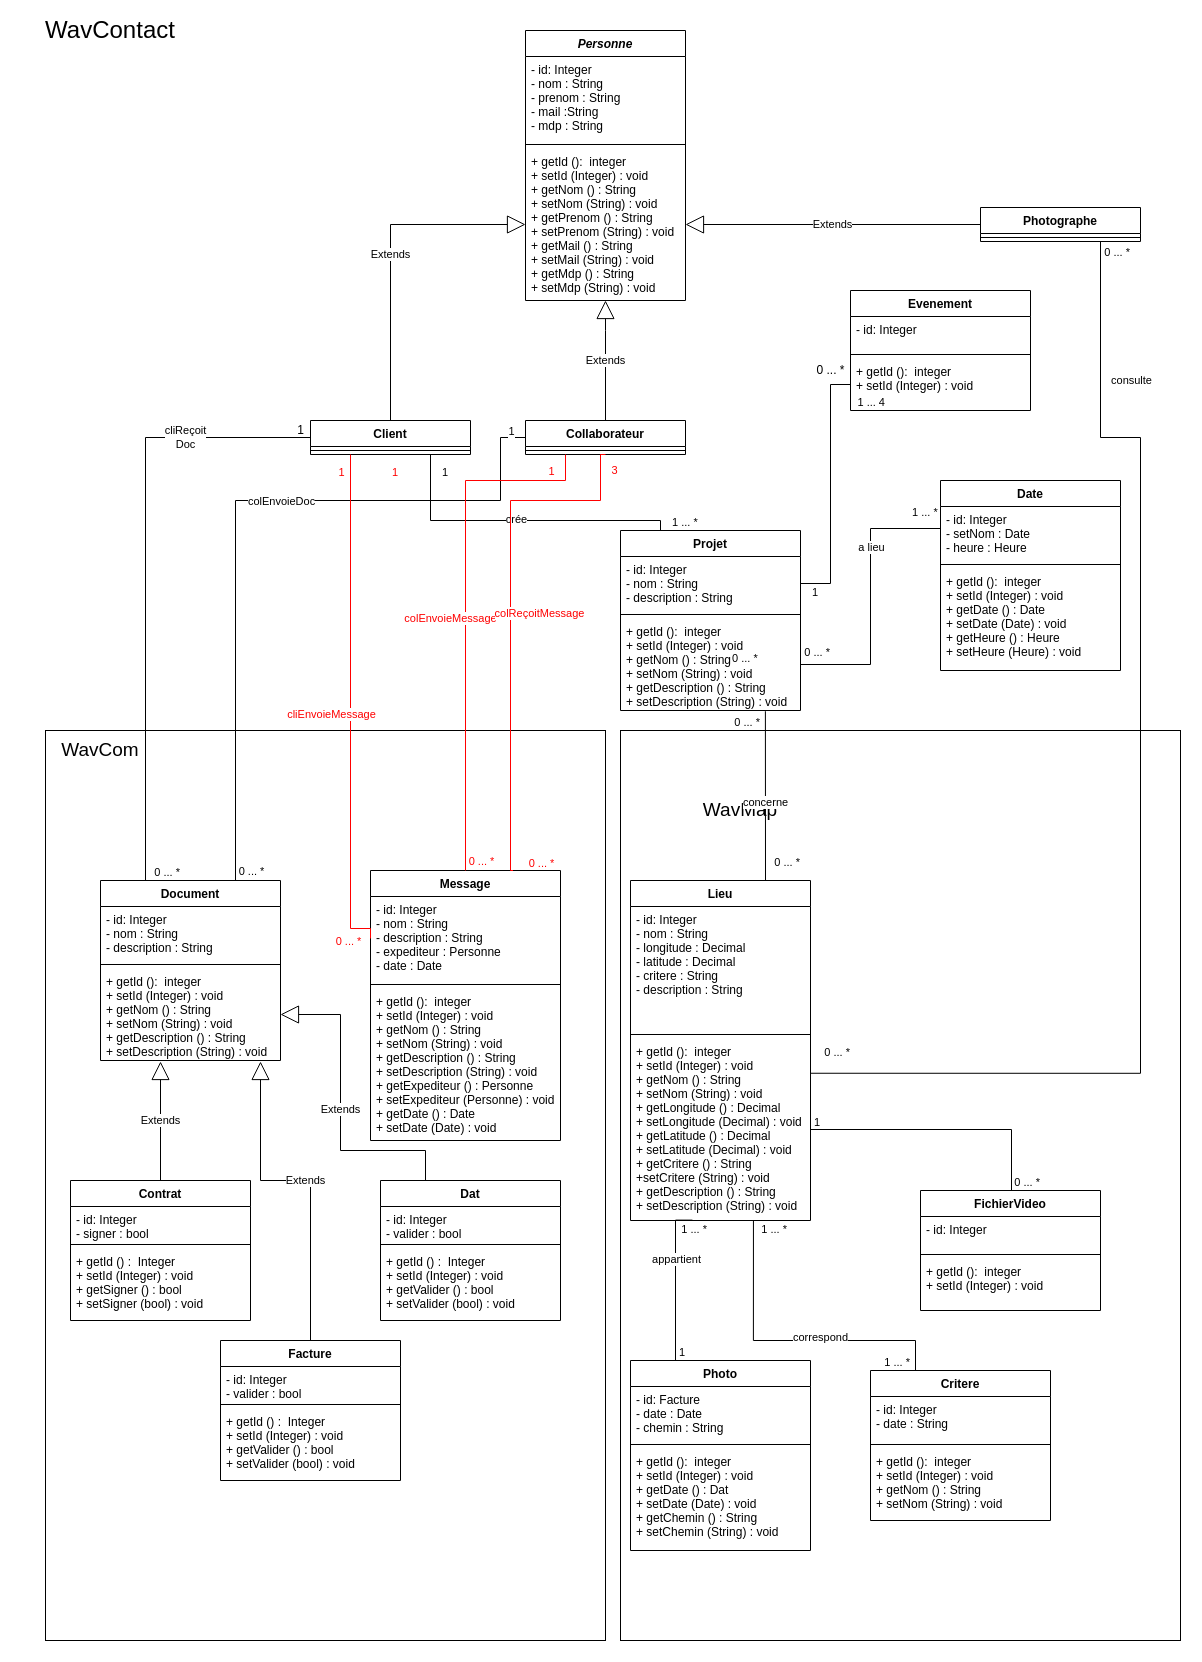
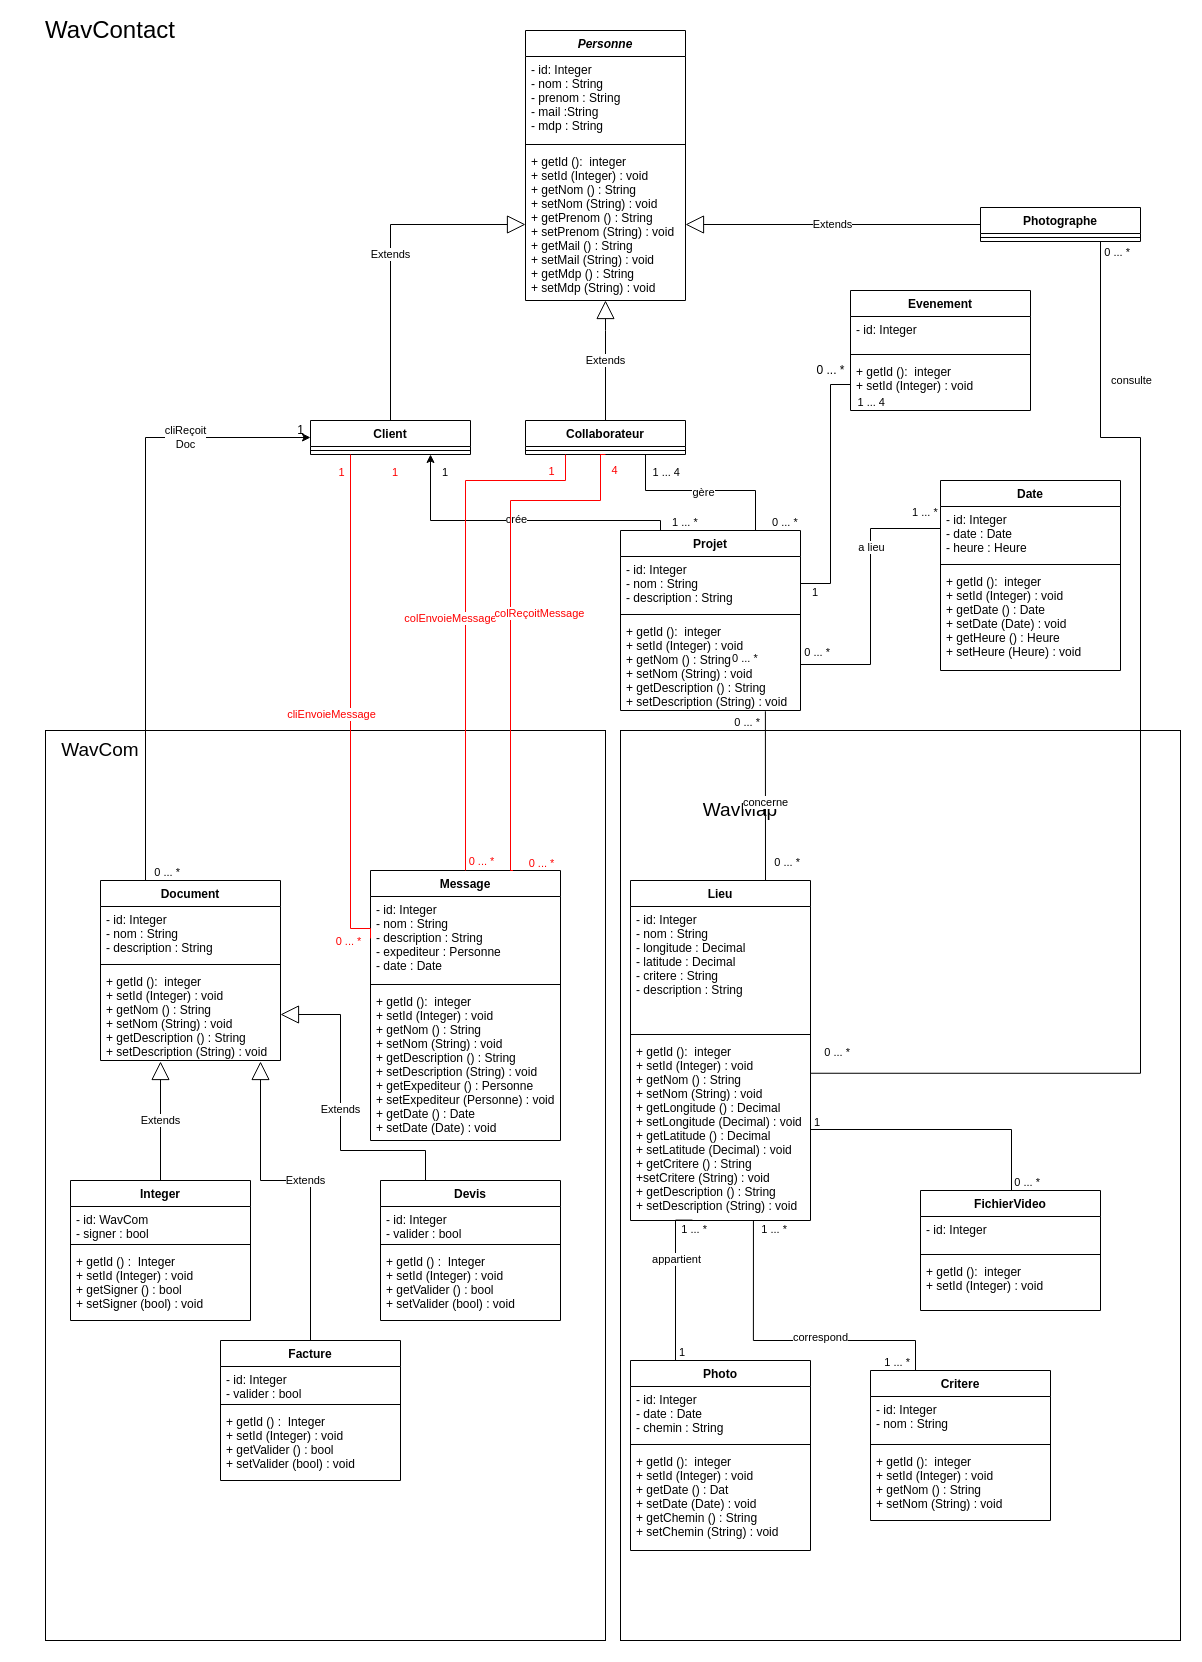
- <mxCell id="53" value="" style="endArrow=none;html=1;edgeStyle=orthogonalEdgeStyle;rounded=0;fontColor=#000000;entryX=0;entryY=0.5;entryDx=0;entryDy=0;exitX=0.25;exitY=0;exitDx=0;exitDy=0;" parent="1" source="45" target="10" edge="1"><mxGeometry relative="1" as="geometry"><mxPoint x="850" y="620" as="sourcePoint" /><mxPoint x="440" y="514" as="targetPoint" /><Array as="points"><mxPoint x="145" y="437" /></Array></mxGeometry></mxCell>
+ <mxCell id="53" value="" style="endArrow=classic;html=1;edgeStyle=orthogonalEdgeStyle;rounded=0;fontColor=#000000;entryX=0;entryY=0.5;entryDx=0;entryDy=0;exitX=0.25;exitY=0;exitDx=0;exitDy=0;" parent="1" source="45" target="10" edge="1"><mxGeometry relative="1" as="geometry"><mxPoint x="850" y="620" as="sourcePoint" /><mxPoint x="440" y="514" as="targetPoint" /><Array as="points"><mxPoint x="145" y="437" /></Array></mxGeometry></mxCell>
- <mxCell id="25" value="" style="endArrow=none;html=1;edgeStyle=orthogonalEdgeStyle;rounded=0;fontColor=#000000;entryX=0.75;entryY=1;entryDx=0;entryDy=0;exitX=0.25;exitY=0;exitDx=0;exitDy=0;" parent="1" source="77" target="10" edge="1"><mxGeometry relative="1" as="geometry"><mxPoint x="605" y="540" as="sourcePoint" /><mxPoint x="400" y="540" as="targetPoint" /><Array as="points"><mxPoint x="660" y="530" /><mxPoint x="660" y="520" /><mxPoint x="430" y="520" /></Array></mxGeometry></mxCell>
+ <mxCell id="25" value="" style="endArrow=classic;html=1;edgeStyle=orthogonalEdgeStyle;rounded=0;fontColor=#000000;entryX=0.75;entryY=1;entryDx=0;entryDy=0;exitX=0.25;exitY=0;exitDx=0;exitDy=0;" parent="1" source="77" target="10" edge="1"><mxGeometry relative="1" as="geometry"><mxPoint x="605" y="540" as="sourcePoint" /><mxPoint x="400" y="540" as="targetPoint" /><Array as="points"><mxPoint x="660" y="530" /><mxPoint x="660" y="520" /><mxPoint x="430" y="520" /></Array></mxGeometry></mxCell>
- <mxCell id="72" value="3" style="edgeLabel;html=1;align=center;verticalAlign=middle;resizable=0;points=[];fontColor=#FF0000;" parent="1" vertex="1" connectable="0"><mxGeometry x="620" y="470.167" as="geometry"><mxPoint x="-7" y="-1" as="offset" /></mxGeometry></mxCell>
+ <mxCell id="72" value="4" style="edgeLabel;html=1;align=center;verticalAlign=middle;resizable=0;points=[];fontColor=#FF0000;" parent="1" vertex="1" connectable="0"><mxGeometry x="620" y="470.167" as="geometry"><mxPoint x="-7" y="-1" as="offset" /></mxGeometry></mxCell>
+ <mxCell id="21" value="" style="endArrow=none;html=1;edgeStyle=orthogonalEdgeStyle;rounded=0;fontColor=#000000;entryX=0.75;entryY=1;entryDx=0;entryDy=0;exitX=0.75;exitY=0;exitDx=0;exitDy=0;" parent="1" source="77" target="12" edge="1"><mxGeometry relative="1" as="geometry"><mxPoint x="580" y="610" as="sourcePoint" /><mxPoint x="740" y="610" as="targetPoint" /><Array as="points"><mxPoint x="755" y="490" /><mxPoint x="645" y="490" /></Array></mxGeometry></mxCell>
+ <mxCell id="22" value="0 ... *" style="edgeLabel;resizable=0;html=1;align=left;verticalAlign=bottom;" parent="21" connectable="0" vertex="1"><mxGeometry x="-1" relative="1" as="geometry"><mxPoint x="15" as="offset" /></mxGeometry></mxCell>
+ <mxCell id="23" value="1 ... 4" style="edgeLabel;resizable=0;html=1;align=right;verticalAlign=bottom;" parent="21" connectable="0" vertex="1"><mxGeometry x="1" relative="1" as="geometry"><mxPoint x="35" y="26" as="offset" /></mxGeometry></mxCell>
+ <mxCell id="24" value="gère" style="edgeLabel;html=1;align=center;verticalAlign=middle;resizable=0;points=[];fontColor=#000000;" parent="21" vertex="1" connectable="0"><mxGeometry x="-0.003" y="1" relative="1" as="geometry"><mxPoint as="offset" /></mxGeometry></mxCell>
- <mxCell id="57" value="" style="endArrow=none;html=1;edgeStyle=orthogonalEdgeStyle;rounded=0;fontColor=#000000;entryX=0;entryY=0.5;entryDx=0;entryDy=0;exitX=0.75;exitY=0;exitDx=0;exitDy=0;" parent="1" source="45" target="12" edge="1"><mxGeometry relative="1" as="geometry"><mxPoint x="390" y="683" as="sourcePoint" /><mxPoint x="505" y="530" as="targetPoint" /><Array as="points"><mxPoint x="235" y="500" /><mxPoint x="500" y="500" /><mxPoint x="500" y="437" /></Array></mxGeometry></mxCell>
- <mxCell id="58" value="colEnvoieDoc" style="edgeLabel;html=1;align=center;verticalAlign=middle;resizable=0;points=[];fontColor=#000000;" parent="57" vertex="1" connectable="0"><mxGeometry x="-0.018" y="3" relative="1" as="geometry"><mxPoint x="48" y="-20" as="offset" /></mxGeometry></mxCell>
- <mxCell id="59" value="0 ... *" style="edgeLabel;html=1;align=center;verticalAlign=middle;resizable=0;points=[];fontColor=#000000;" parent="57" vertex="1" connectable="0"><mxGeometry x="-0.908" relative="1" as="geometry"><mxPoint x="15" y="24" as="offset" /></mxGeometry></mxCell>
- <mxCell id="60" value="1" style="edgeLabel;html=1;align=center;verticalAlign=middle;resizable=0;points=[];fontColor=#000000;" parent="57" vertex="1" connectable="0"><mxGeometry x="0.791" relative="1" as="geometry"><mxPoint x="10" y="-59" as="offset" /></mxGeometry></mxCell>
- <mxCell id="38" value="- id: Integer&#10;- setNom : Date&#10;- heure : Heure" style="text;strokeColor=none;fillColor=none;align=left;verticalAlign=top;spacingLeft=4;spacingRight=4;overflow=hidden;rotatable=0;points=[[0,0.5],[1,0.5]];portConstraint=eastwest;" parent="37" vertex="1"><mxGeometry y="26" width="180" height="54" as="geometry" /></mxCell>
+ <mxCell id="38" value="- id: Integer&#10;- date : Date&#10;- heure : Heure" style="text;strokeColor=none;fillColor=none;align=left;verticalAlign=top;spacingLeft=4;spacingRight=4;overflow=hidden;rotatable=0;points=[[0,0.5],[1,0.5]];portConstraint=eastwest;" parent="37" vertex="1"><mxGeometry y="26" width="180" height="54" as="geometry" /></mxCell>
- <mxCell id="104" value="Contrat" style="swimlane;fontStyle=1;align=center;verticalAlign=top;childLayout=stackLayout;horizontal=1;startSize=26;horizontalStack=0;resizeParent=1;resizeParentMax=0;resizeLast=0;collapsible=1;marginBottom=0;" vertex="1" parent="1"><mxGeometry x="70" y="1180" width="180" height="140" as="geometry" /></mxCell>
+ <mxCell id="104" value="Integer" style="swimlane;fontStyle=1;align=center;verticalAlign=top;childLayout=stackLayout;horizontal=1;startSize=26;horizontalStack=0;resizeParent=1;resizeParentMax=0;resizeLast=0;collapsible=1;marginBottom=0;" vertex="1" parent="1"><mxGeometry x="70" y="1180" width="180" height="140" as="geometry" /></mxCell>
- <mxCell id="108" value="Dat" style="swimlane;fontStyle=1;align=center;verticalAlign=top;childLayout=stackLayout;horizontal=1;startSize=26;horizontalStack=0;resizeParent=1;resizeParentMax=0;resizeLast=0;collapsible=1;marginBottom=0;" vertex="1" parent="1"><mxGeometry x="380" y="1180" width="180" height="140" as="geometry" /></mxCell>
+ <mxCell id="108" value="Devis" style="swimlane;fontStyle=1;align=center;verticalAlign=top;childLayout=stackLayout;horizontal=1;startSize=26;horizontalStack=0;resizeParent=1;resizeParentMax=0;resizeLast=0;collapsible=1;marginBottom=0;" vertex="1" parent="1"><mxGeometry x="380" y="1180" width="180" height="140" as="geometry" /></mxCell>
- <mxCell id="105" value="- id: Integer&#10;- signer : bool" style="text;strokeColor=none;fillColor=none;align=left;verticalAlign=top;spacingLeft=4;spacingRight=4;overflow=hidden;rotatable=0;points=[[0,0.5],[1,0.5]];portConstraint=eastwest;" vertex="1" parent="104"><mxGeometry y="26" width="180" height="34" as="geometry" /></mxCell>
+ <mxCell id="105" value="- id: WavCom&#10;- signer : bool" style="text;strokeColor=none;fillColor=none;align=left;verticalAlign=top;spacingLeft=4;spacingRight=4;overflow=hidden;rotatable=0;points=[[0,0.5],[1,0.5]];portConstraint=eastwest;" vertex="1" parent="104"><mxGeometry y="26" width="180" height="34" as="geometry" /></mxCell>
- <mxCell id="88" value="- id: Facture&#10;- date : Date&#10;- chemin : String" style="text;strokeColor=none;fillColor=none;align=left;verticalAlign=top;spacingLeft=4;spacingRight=4;overflow=hidden;rotatable=0;points=[[0,0.5],[1,0.5]];portConstraint=eastwest;" vertex="1" parent="87"><mxGeometry y="26" width="180" height="54" as="geometry" /></mxCell>
+ <mxCell id="88" value="- id: Integer&#10;- date : Date&#10;- chemin : String" style="text;strokeColor=none;fillColor=none;align=left;verticalAlign=top;spacingLeft=4;spacingRight=4;overflow=hidden;rotatable=0;points=[[0,0.5],[1,0.5]];portConstraint=eastwest;" vertex="1" parent="87"><mxGeometry y="26" width="180" height="54" as="geometry" /></mxCell>
- <mxCell id="96" value="- id: Integer&#10;- date : String" style="text;strokeColor=none;fillColor=none;align=left;verticalAlign=top;spacingLeft=4;spacingRight=4;overflow=hidden;rotatable=0;points=[[0,0.5],[1,0.5]];portConstraint=eastwest;" vertex="1" parent="95"><mxGeometry y="26" width="180" height="44" as="geometry" /></mxCell>
+ <mxCell id="96" value="- id: Integer&#10;- nom : String" style="text;strokeColor=none;fillColor=none;align=left;verticalAlign=top;spacingLeft=4;spacingRight=4;overflow=hidden;rotatable=0;points=[[0,0.5],[1,0.5]];portConstraint=eastwest;" vertex="1" parent="95"><mxGeometry y="26" width="180" height="44" as="geometry" /></mxCell>
